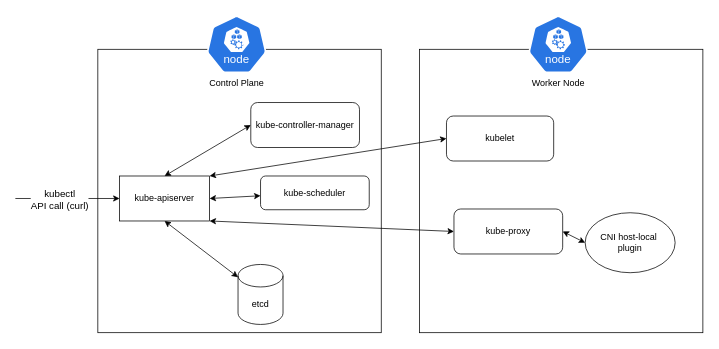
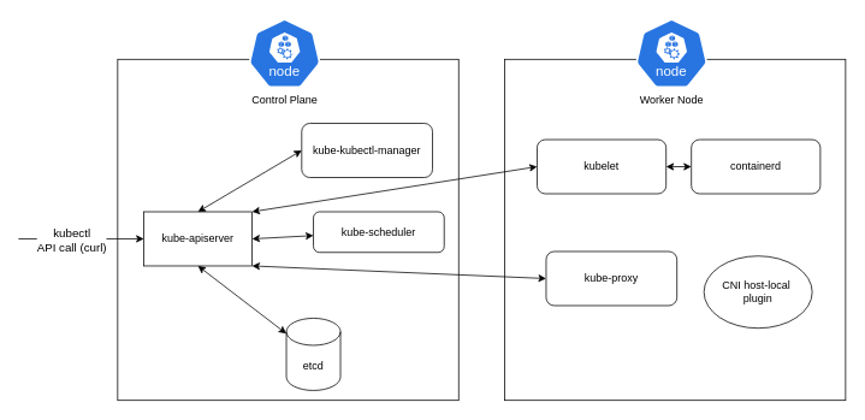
- <mxCell id="5" value="kube-controller-&lt;span style=&quot;background-color: transparent; color: light-dark(rgb(0, 0, 0), rgb(255, 255, 255));&quot;&gt;manager&lt;/span&gt;" style="rounded=1;whiteSpace=wrap;html=1;" vertex="1" parent="1"><mxGeometry x="334" y="136" width="145" height="60" as="geometry" /></mxCell>
+ <mxCell id="5" value="kube-kubectl-&lt;span style=&quot;background-color: transparent; color: light-dark(rgb(0, 0, 0), rgb(255, 255, 255));&quot;&gt;manager&lt;/span&gt;" style="rounded=1;whiteSpace=wrap;html=1;" vertex="1" parent="1"><mxGeometry x="334" y="136" width="145" height="60" as="geometry" /></mxCell>
+ <mxCell id="20" value="" style="endArrow=classic;startArrow=classic;html=1;rounded=0;entryX=0;entryY=0.5;entryDx=0;entryDy=0;exitX=1;exitY=0.5;exitDx=0;exitDy=0;" edge="1" parent="1" source="15" target="19"><mxGeometry width="50" height="50" relative="1" as="geometry"><mxPoint x="433" y="226" as="sourcePoint" /><mxPoint x="483" y="176" as="targetPoint" /></mxGeometry></mxCell>
+ <mxCell id="19" value="containerd" style="rounded=1;whiteSpace=wrap;html=1;" vertex="1" parent="1"><mxGeometry x="766" y="154" width="143" height="60" as="geometry" /></mxCell>
- <mxCell id="22" value="" style="endArrow=classic;startArrow=classic;html=1;rounded=0;entryX=0;entryY=0.5;entryDx=0;entryDy=0;exitX=1;exitY=0.5;exitDx=0;exitDy=0;" edge="1" parent="1" source="16" target="21"><mxGeometry width="50" height="50" relative="1" as="geometry"><mxPoint x="748" y="194" as="sourcePoint" /><mxPoint x="776" y="194" as="targetPoint" /></mxGeometry></mxCell>
